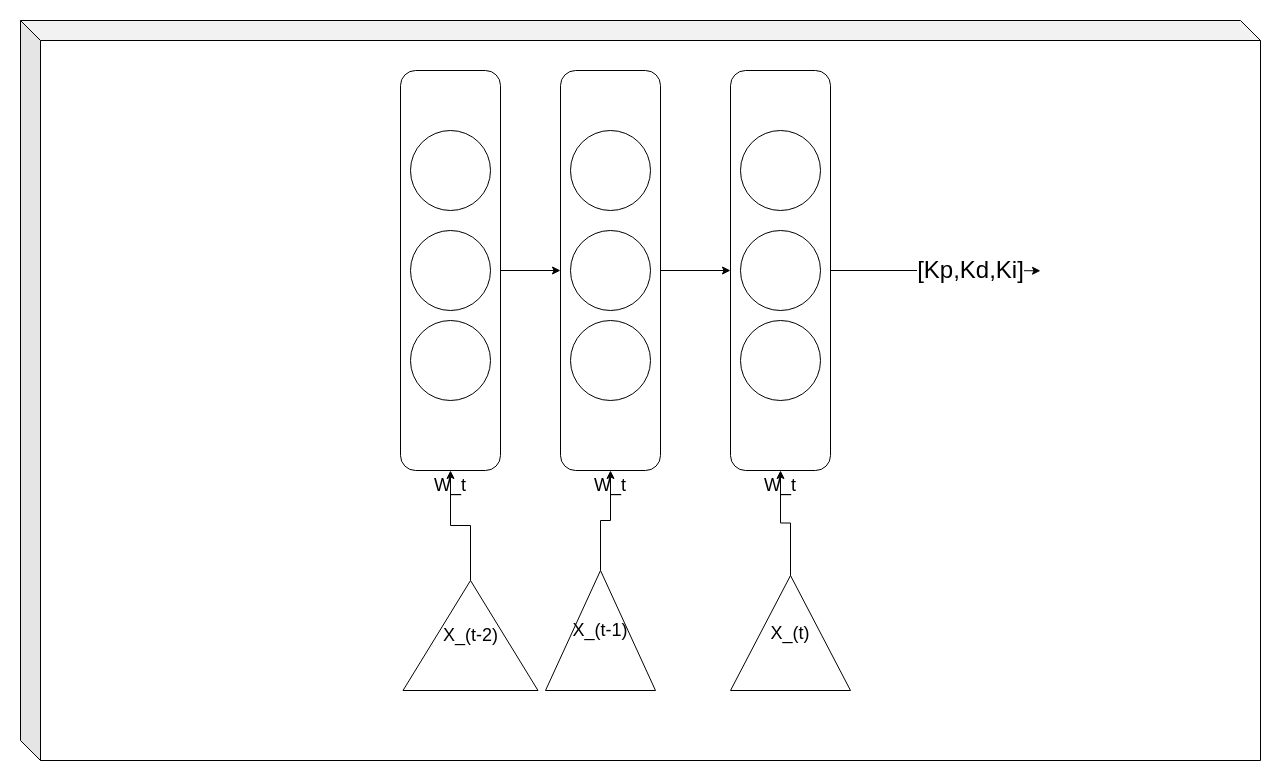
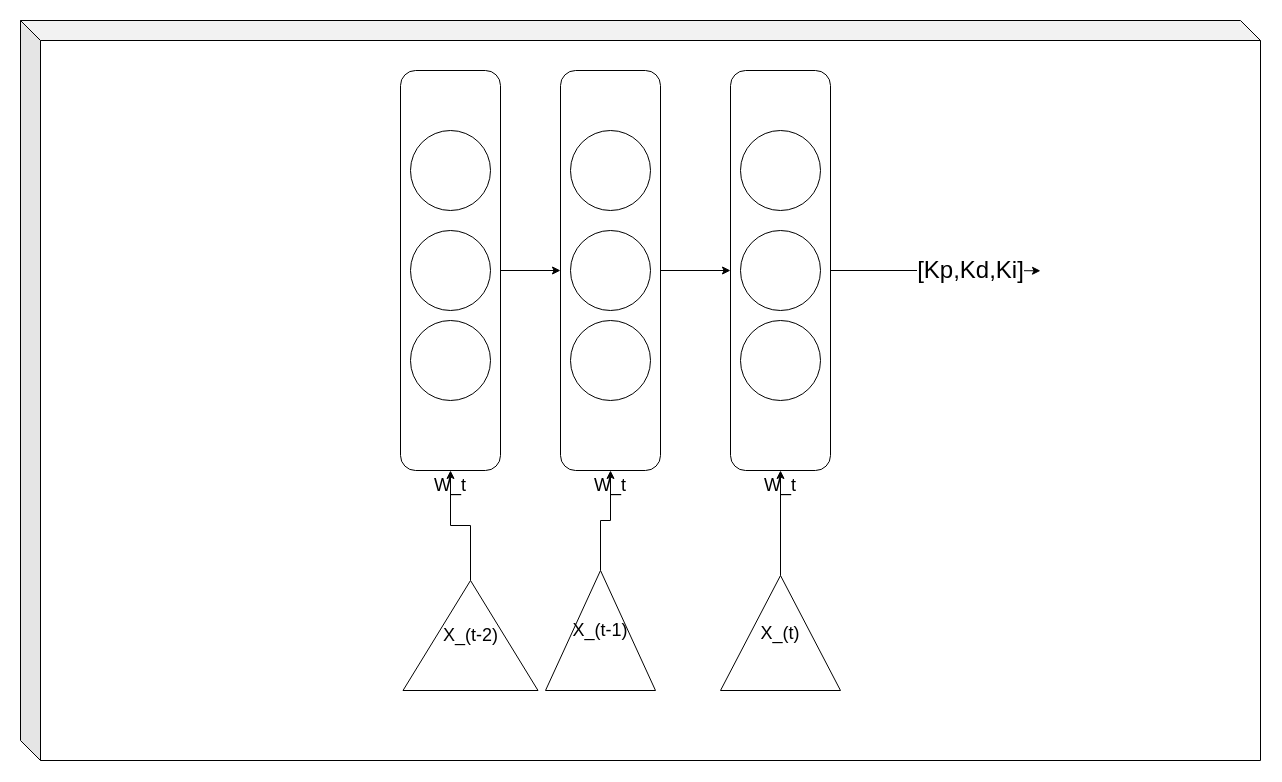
- <mxCell id="24" value="&lt;font style=&quot;font-size: 18px;&quot;&gt;X_(t)&lt;/font&gt;" style="triangle;whiteSpace=wrap;html=1;direction=north;" vertex="1" parent="1"><mxGeometry x="730" y="575" width="120" height="115" as="geometry" /></mxCell>
+ <mxCell id="24" value="&lt;font style=&quot;font-size: 18px;&quot;&gt;X_(t)&lt;/font&gt;" style="triangle;whiteSpace=wrap;html=1;direction=north;" vertex="1" parent="1"><mxGeometry x="720" y="575" width="120" height="115" as="geometry" /></mxCell>
